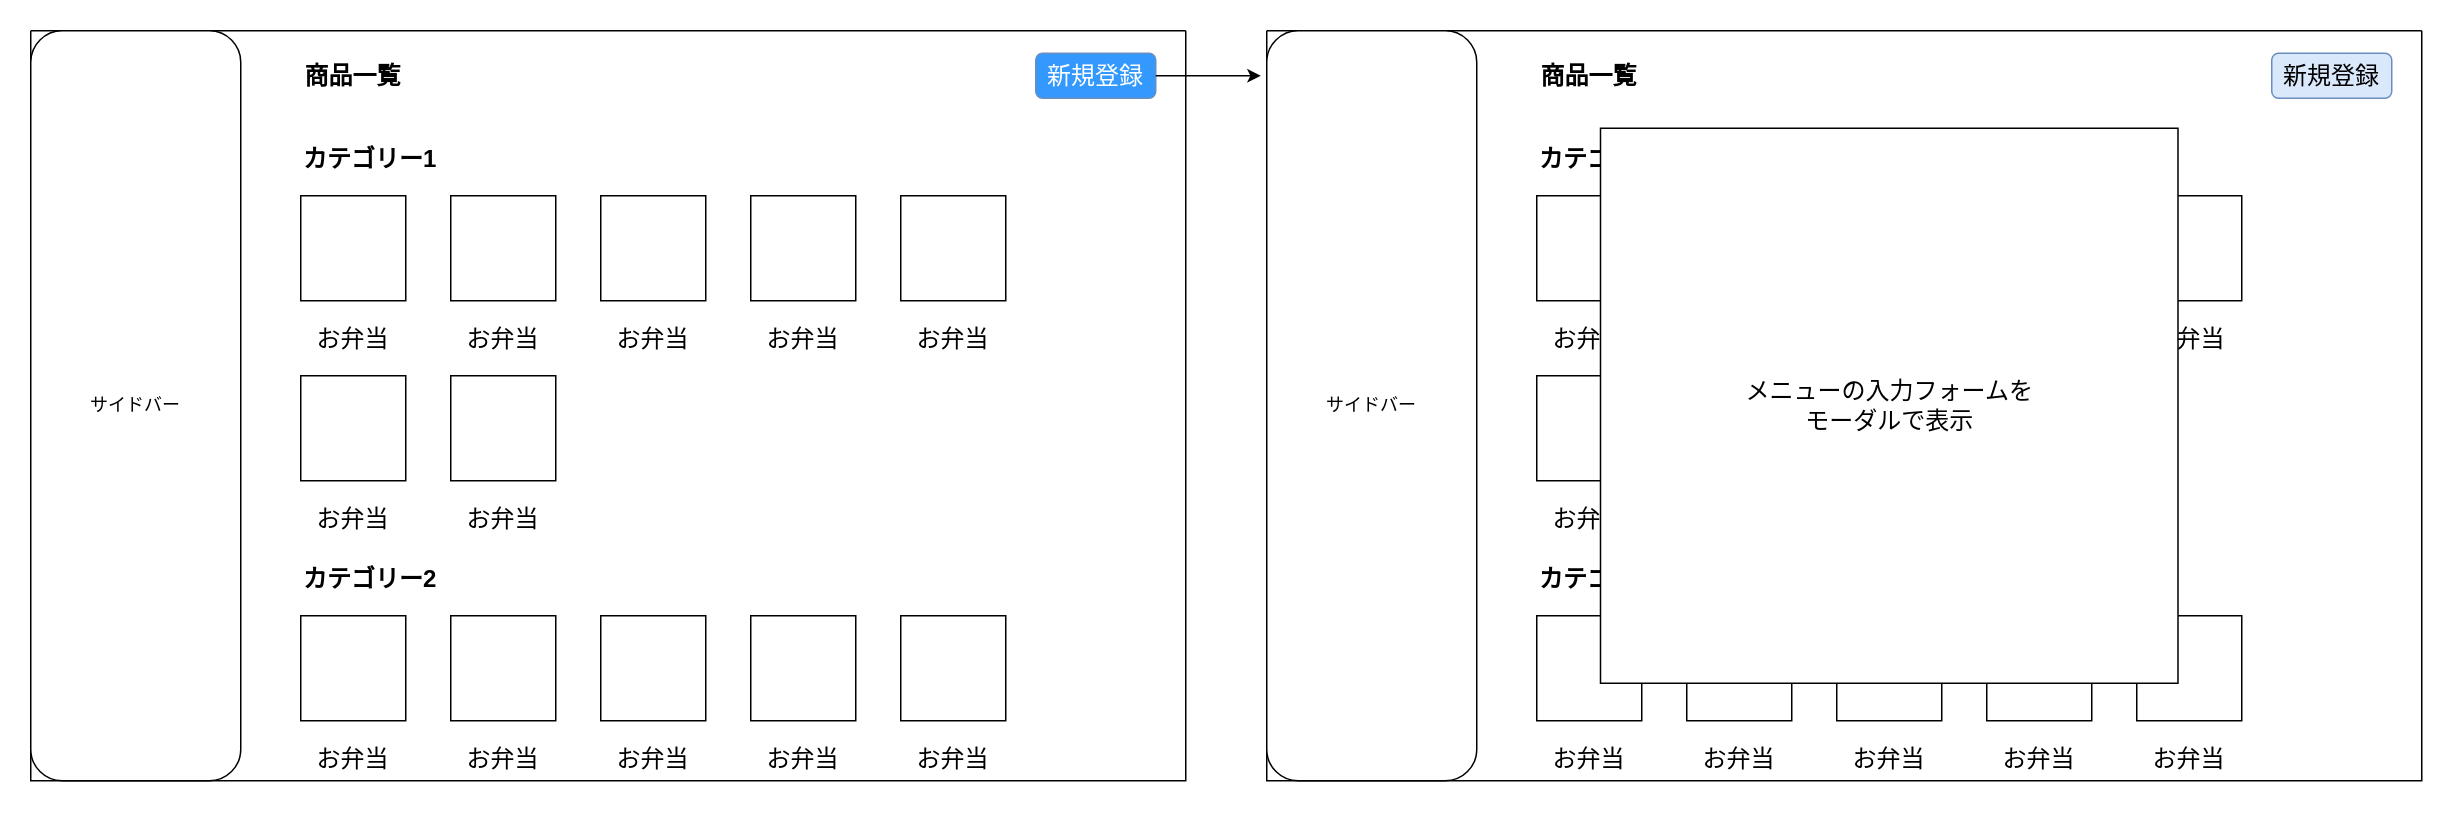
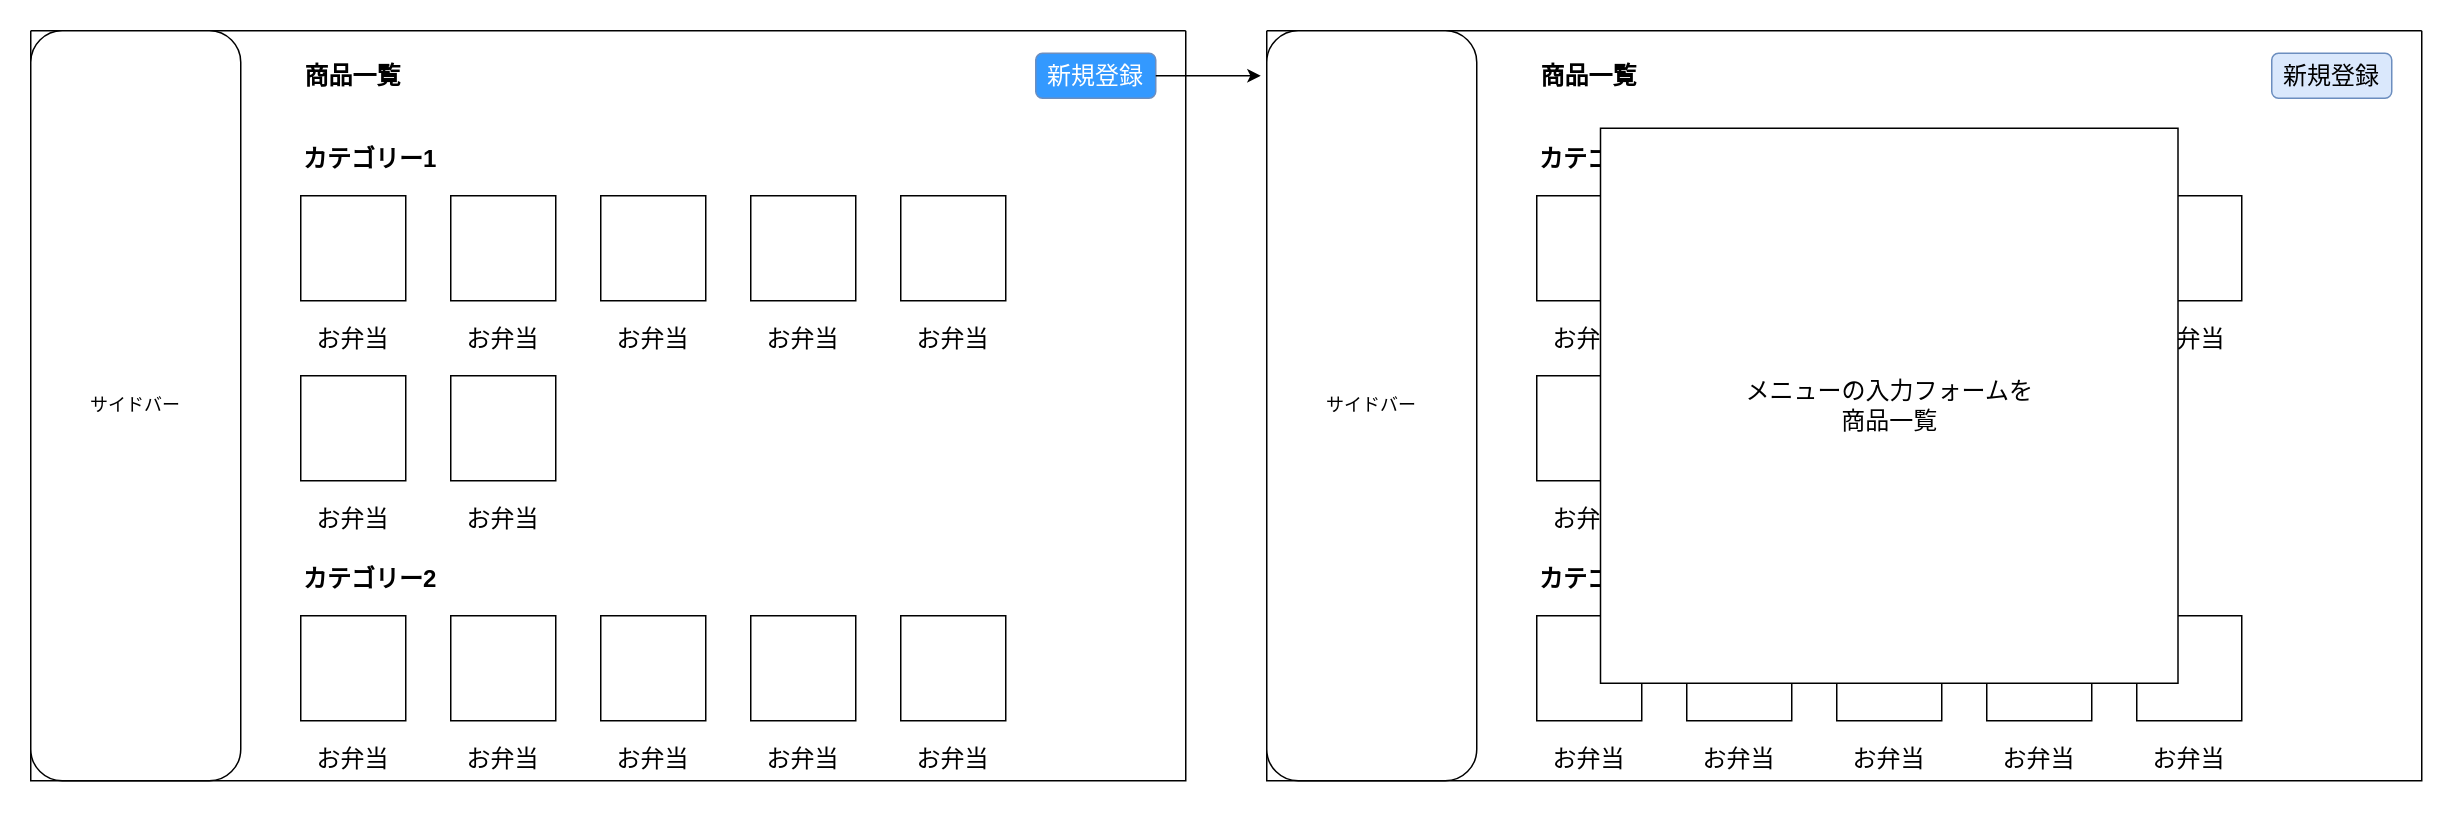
- <mxCell id="63" value="メニューの入力フォームを&lt;br&gt;モーダルで表示" style="rounded=0;whiteSpace=wrap;html=1;fontSize=16;fillColor=default;" parent="33" vertex="1"><mxGeometry x="222.5" y="65" width="385" height="370" as="geometry" /></mxCell>
+ <mxCell id="63" value="メニューの入力フォームを&lt;br&gt;商品一覧" style="rounded=0;whiteSpace=wrap;html=1;fontSize=16;fillColor=default;" parent="33" vertex="1"><mxGeometry x="222.5" y="65" width="385" height="370" as="geometry" /></mxCell>
